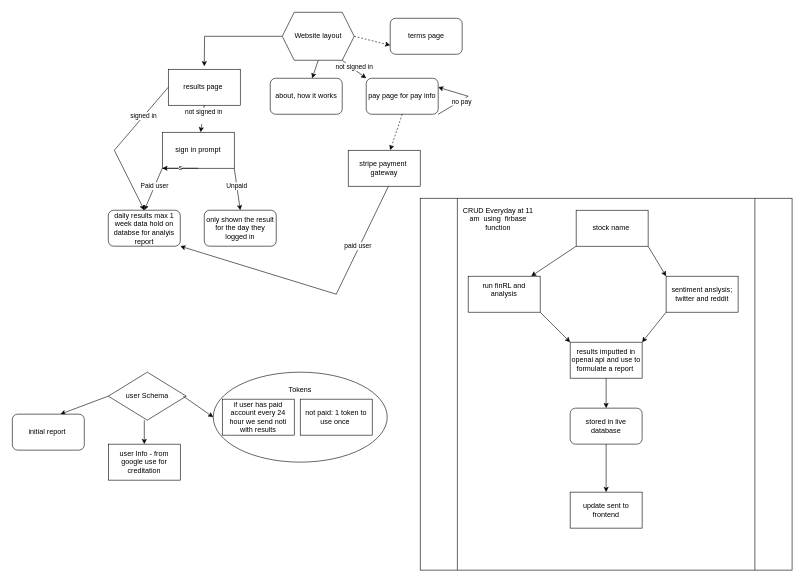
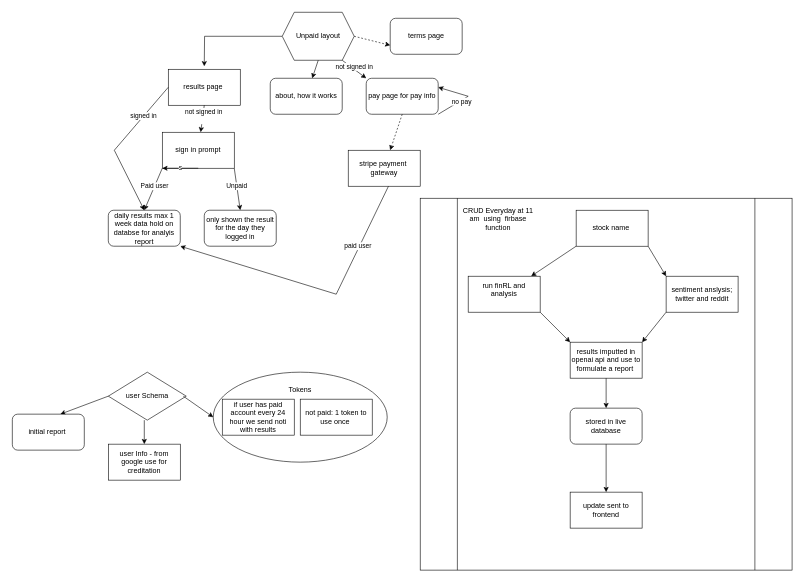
- <mxCell id="25" value="Website layout&lt;br&gt;" style="shape=hexagon;perimeter=hexagonPerimeter2;whiteSpace=wrap;html=1;fixedSize=1;" vertex="1" parent="1"><mxGeometry x="470" y="20" width="120" height="80" as="geometry" /></mxCell>
+ <mxCell id="25" value="Unpaid layout&lt;br&gt;" style="shape=hexagon;perimeter=hexagonPerimeter2;whiteSpace=wrap;html=1;fixedSize=1;" vertex="1" parent="1"><mxGeometry x="470" y="20" width="120" height="80" as="geometry" /></mxCell>
